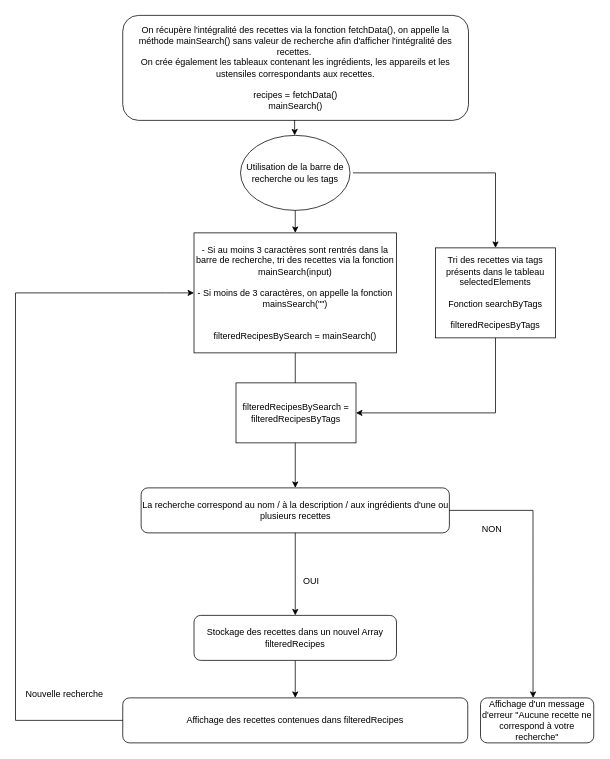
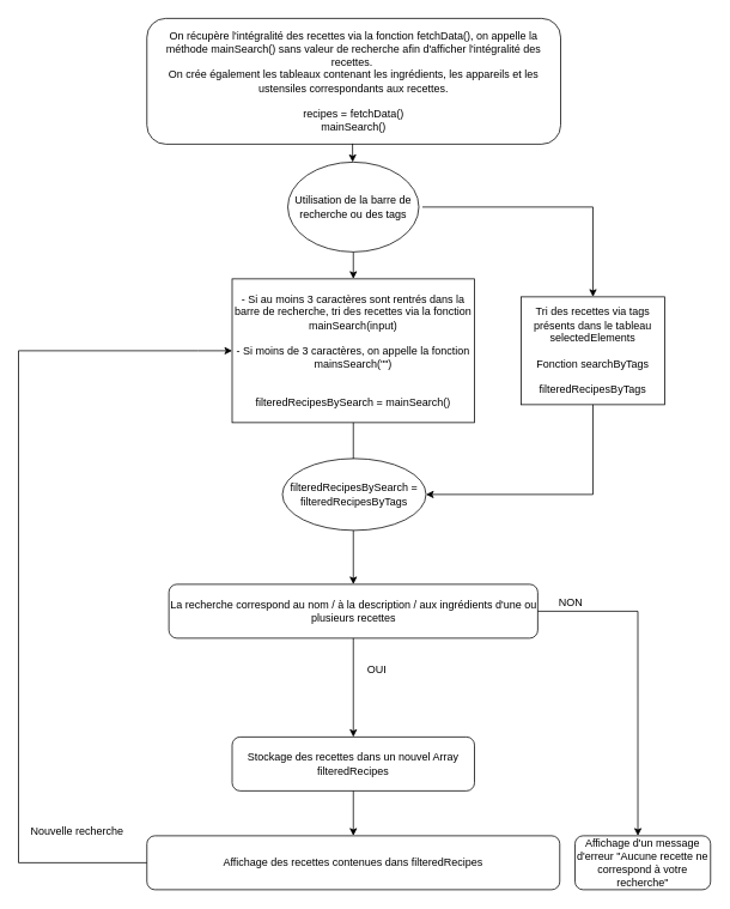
- <mxCell id="15" value="&lt;span style=&quot;color: rgb(0, 0, 0); font-family: Helvetica; font-size: 12px; font-style: normal; font-variant-ligatures: normal; font-variant-caps: normal; font-weight: 400; letter-spacing: normal; orphans: 2; text-align: center; text-indent: 0px; text-transform: none; widows: 2; word-spacing: 0px; -webkit-text-stroke-width: 0px; background-color: rgb(251, 251, 251); text-decoration-thickness: initial; text-decoration-style: initial; text-decoration-color: initial; float: none; display: inline !important;&quot;&gt;Utilisation de la barre de recherche ou les tags&lt;/span&gt;" style="ellipse;whiteSpace=wrap;html=1;" vertex="1" parent="1"><mxGeometry x="320" y="180" width="146" height="100" as="geometry" /></mxCell>
+ <mxCell id="15" value="&lt;span style=&quot;color: rgb(0, 0, 0); font-family: Helvetica; font-size: 12px; font-style: normal; font-variant-ligatures: normal; font-variant-caps: normal; font-weight: 400; letter-spacing: normal; orphans: 2; text-align: center; text-indent: 0px; text-transform: none; widows: 2; word-spacing: 0px; -webkit-text-stroke-width: 0px; background-color: rgb(251, 251, 251); text-decoration-thickness: initial; text-decoration-style: initial; text-decoration-color: initial; float: none; display: inline !important;&quot;&gt;Utilisation de la barre de recherche ou des tags&lt;/span&gt;" style="ellipse;whiteSpace=wrap;html=1;" vertex="1" parent="1"><mxGeometry x="320" y="180" width="146" height="100" as="geometry" /></mxCell>
- <mxCell id="22" value="filteredRecipesBySearch = filteredRecipesByTags" style="rounded=0;whiteSpace=wrap;html=1;" vertex="1" parent="1"><mxGeometry x="314" y="510" width="160" height="80" as="geometry" /></mxCell>
+ <mxCell id="22" value="filteredRecipesBySearch = filteredRecipesByTags" style="ellipse;whiteSpace=wrap;html=1;" vertex="1" parent="1"><mxGeometry x="314" y="510" width="160" height="80" as="geometry" /></mxCell>
- <mxCell id="8" value="NON" style="text;html=1;align=center;verticalAlign=middle;resizable=0;points=[];autosize=1;strokeColor=none;fillColor=none;" parent="1" vertex="1"><mxGeometry x="630" y="690" width="50" height="30" as="geometry" /></mxCell>
+ <mxCell id="8" value="NON" style="text;html=1;align=center;verticalAlign=middle;resizable=0;points=[];autosize=1;strokeColor=none;fillColor=none;" parent="1" vertex="1"><mxGeometry x="610" y="655" width="50" height="30" as="geometry" /></mxCell>
- <mxCell id="10" value="OUI" style="text;html=1;align=center;verticalAlign=middle;resizable=0;points=[];autosize=1;strokeColor=none;fillColor=none;" parent="1" vertex="1"><mxGeometry x="394" y="760" width="40" height="30" as="geometry" /></mxCell>
+ <mxCell id="10" value="OUI" style="text;html=1;align=center;verticalAlign=middle;resizable=0;points=[];autosize=1;strokeColor=none;fillColor=none;" parent="1" vertex="1"><mxGeometry x="399" y="730" width="40" height="30" as="geometry" /></mxCell>
